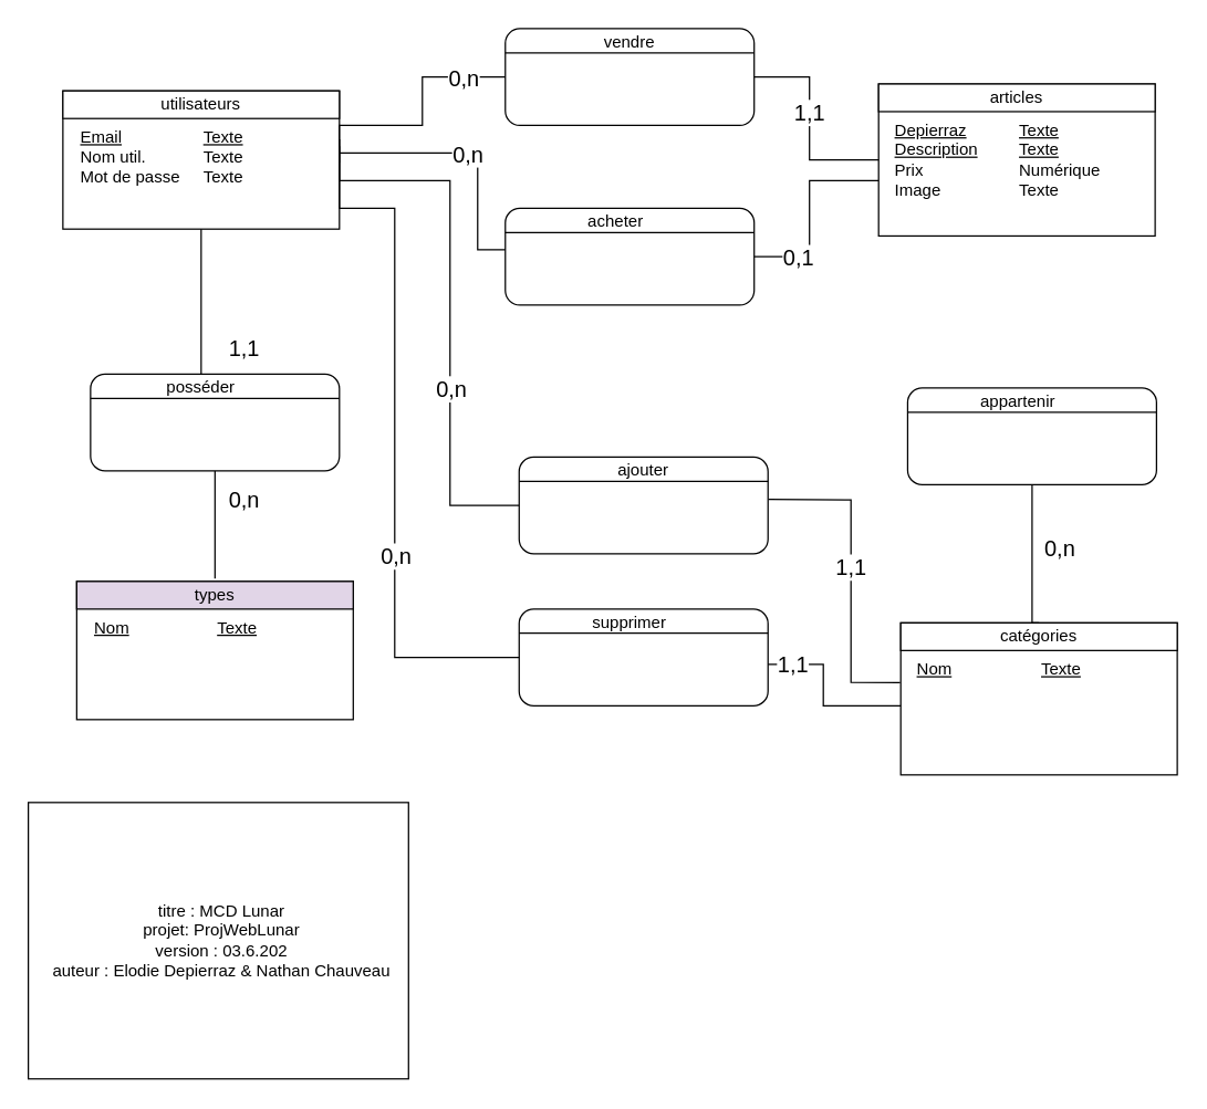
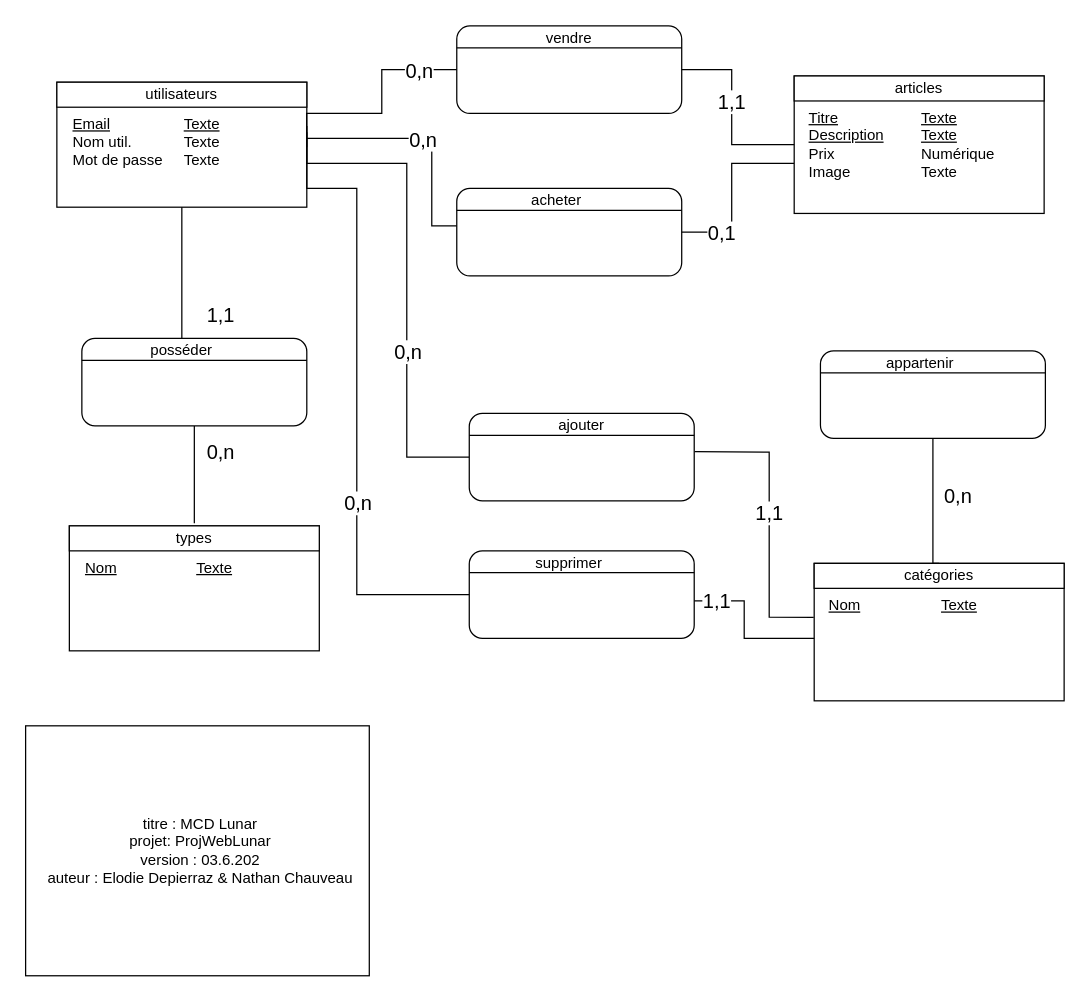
- <mxCell id="11" value="&lt;u&gt;Depierraz&lt;/u&gt;&lt;br&gt;&lt;u&gt;Description&lt;/u&gt;&lt;br&gt;Prix&lt;br&gt;Image" style="text;html=1;strokeColor=none;fillColor=none;align=left;verticalAlign=top;whiteSpace=wrap;rounded=0;" parent="1" vertex="1"><mxGeometry x="645" y="80" width="90" height="90" as="geometry" /></mxCell>
+ <mxCell id="11" value="&lt;u&gt;Titre&lt;/u&gt;&lt;br&gt;&lt;u&gt;Description&lt;/u&gt;&lt;br&gt;Prix&lt;br&gt;Image" style="text;html=1;strokeColor=none;fillColor=none;align=left;verticalAlign=top;whiteSpace=wrap;rounded=0;" parent="1" vertex="1"><mxGeometry x="645" y="80" width="90" height="90" as="geometry" /></mxCell>
- <mxCell id="25" value="types" style="rounded=0;whiteSpace=wrap;html=1;fillColor=#e1d5e7;" parent="1" vertex="1"><mxGeometry x="55" y="420" width="200" height="20" as="geometry" /></mxCell>
+ <mxCell id="25" value="types" style="rounded=0;whiteSpace=wrap;html=1;" parent="1" vertex="1"><mxGeometry x="55" y="420" width="200" height="20" as="geometry" /></mxCell>
